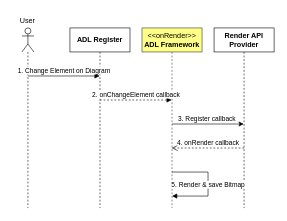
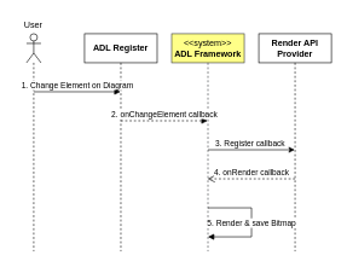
- <mxCell id="4" value="&amp;lt;&amp;lt;onRender&amp;gt;&amp;gt;&lt;br&gt;&lt;b&gt;ADL Framework&lt;/b&gt;" style="shape=umlLifeline;perimeter=lifelinePerimeter;whiteSpace=wrap;html=1;container=1;dropTarget=0;collapsible=0;recursiveResize=0;outlineConnect=0;portConstraint=eastwest;newEdgeStyle={&quot;curved&quot;:0,&quot;rounded&quot;:0};fillColor=#ffff88;strokeColor=#36393d;" parent="1" vertex="1"><mxGeometry x="236" y="46" width="100" height="300" as="geometry" /></mxCell>
+ <mxCell id="4" value="&amp;lt;&amp;lt;system&amp;gt;&amp;gt;&lt;br&gt;&lt;b&gt;ADL Framework&lt;/b&gt;" style="shape=umlLifeline;perimeter=lifelinePerimeter;whiteSpace=wrap;html=1;container=1;dropTarget=0;collapsible=0;recursiveResize=0;outlineConnect=0;portConstraint=eastwest;newEdgeStyle={&quot;curved&quot;:0,&quot;rounded&quot;:0};fillColor=#ffff88;strokeColor=#36393d;" parent="1" vertex="1"><mxGeometry x="236" y="46" width="100" height="300" as="geometry" /></mxCell>
